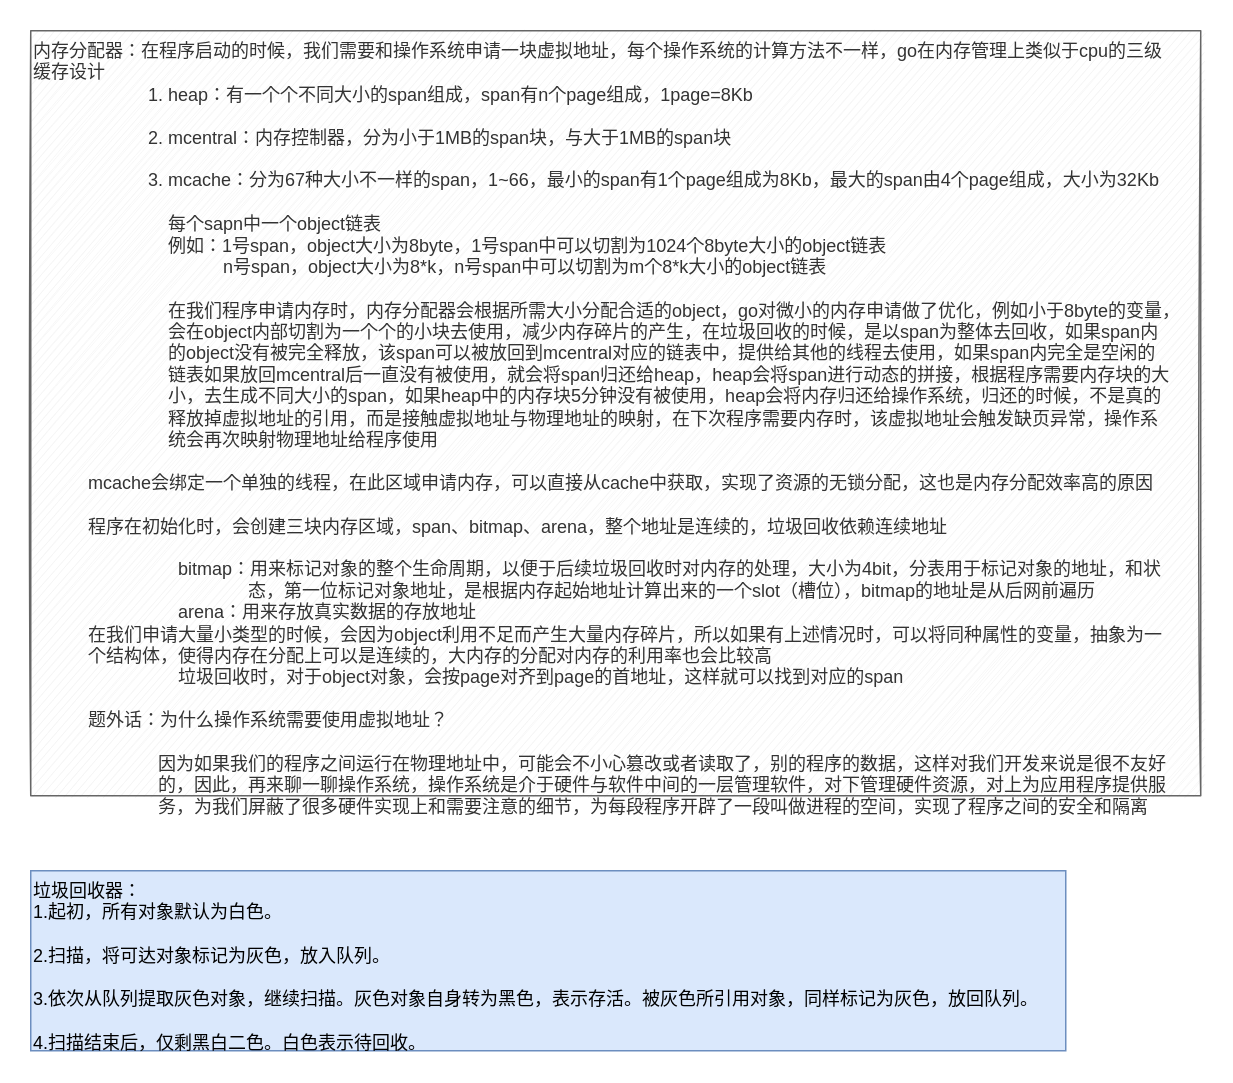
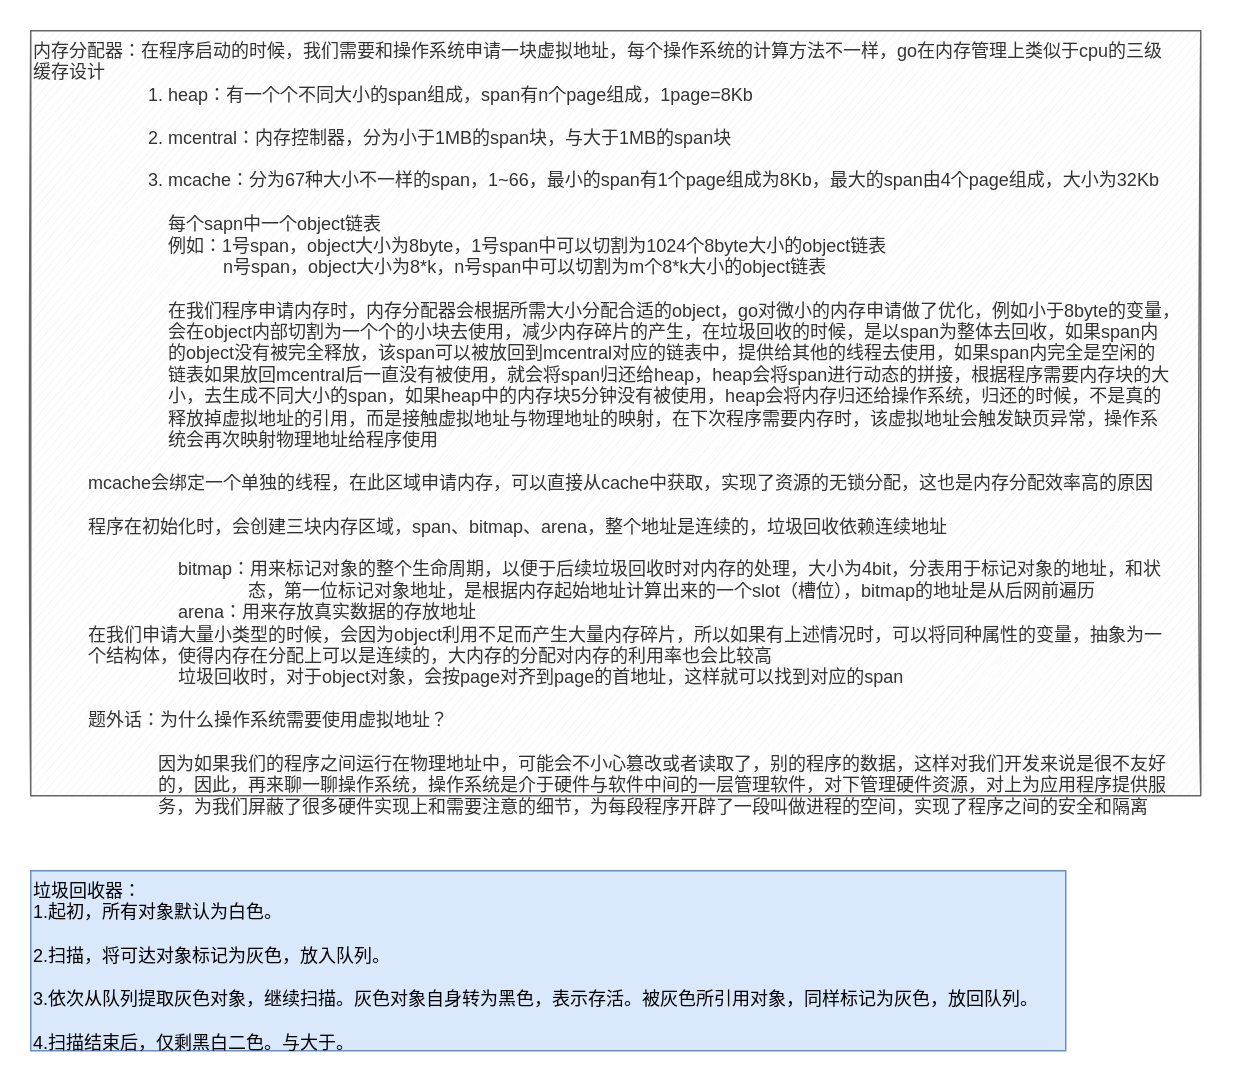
- <mxCell id="3" value="垃圾回收器：&lt;br&gt;&lt;div&gt;1.起初，所有对象默认为白色。&lt;/div&gt;&lt;div&gt;&lt;br&gt;&lt;/div&gt;&lt;div&gt;2.扫描，将可达对象标记为灰色，放入队列。&lt;/div&gt;&lt;div&gt;&lt;br&gt;&lt;/div&gt;&lt;div&gt;3.依次从队列提取灰色对象，继续扫描。&lt;span&gt;灰色对象自身转为黑色，表示存活。&lt;/span&gt;&lt;span&gt;被灰色所引用对象，同样标记为灰色，放回队列。&lt;/span&gt;&lt;/div&gt;&lt;div&gt;&lt;br&gt;&lt;/div&gt;&lt;div&gt;4.扫描结束后，仅剩黑白二色。白色表示待回收。&lt;/div&gt;" style="text;html=1;align=left;verticalAlign=top;resizable=0;points=[];autosize=1;fillColor=#dae8fc;strokeColor=#6c8ebf;sketch=0;" vertex="1" parent="1"><mxGeometry x="20" y="580" width="690" height="120" as="geometry" /></mxCell>
+ <mxCell id="3" value="垃圾回收器：&lt;br&gt;&lt;div&gt;1.起初，所有对象默认为白色。&lt;/div&gt;&lt;div&gt;&lt;br&gt;&lt;/div&gt;&lt;div&gt;2.扫描，将可达对象标记为灰色，放入队列。&lt;/div&gt;&lt;div&gt;&lt;br&gt;&lt;/div&gt;&lt;div&gt;3.依次从队列提取灰色对象，继续扫描。&lt;span&gt;灰色对象自身转为黑色，表示存活。&lt;/span&gt;&lt;span&gt;被灰色所引用对象，同样标记为灰色，放回队列。&lt;/span&gt;&lt;/div&gt;&lt;div&gt;&lt;br&gt;&lt;/div&gt;&lt;div&gt;4.扫描结束后，仅剩黑白二色。与大于。&lt;/div&gt;" style="text;html=1;align=left;verticalAlign=top;resizable=0;points=[];autosize=1;fillColor=#dae8fc;strokeColor=#6c8ebf;sketch=0;" vertex="1" parent="1"><mxGeometry x="20" y="580" width="690" height="120" as="geometry" /></mxCell>
